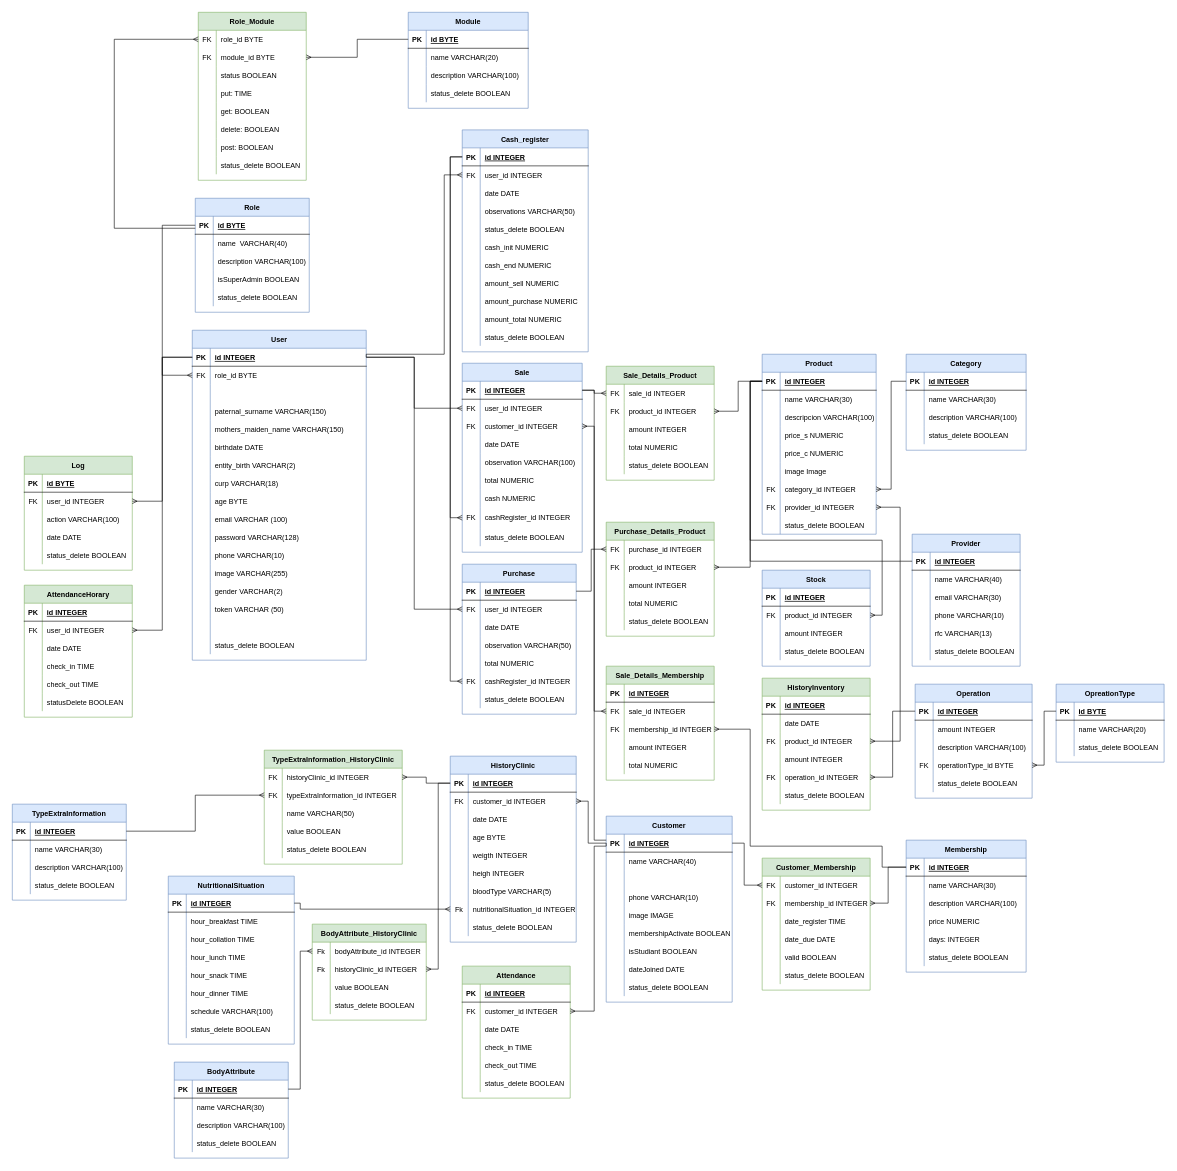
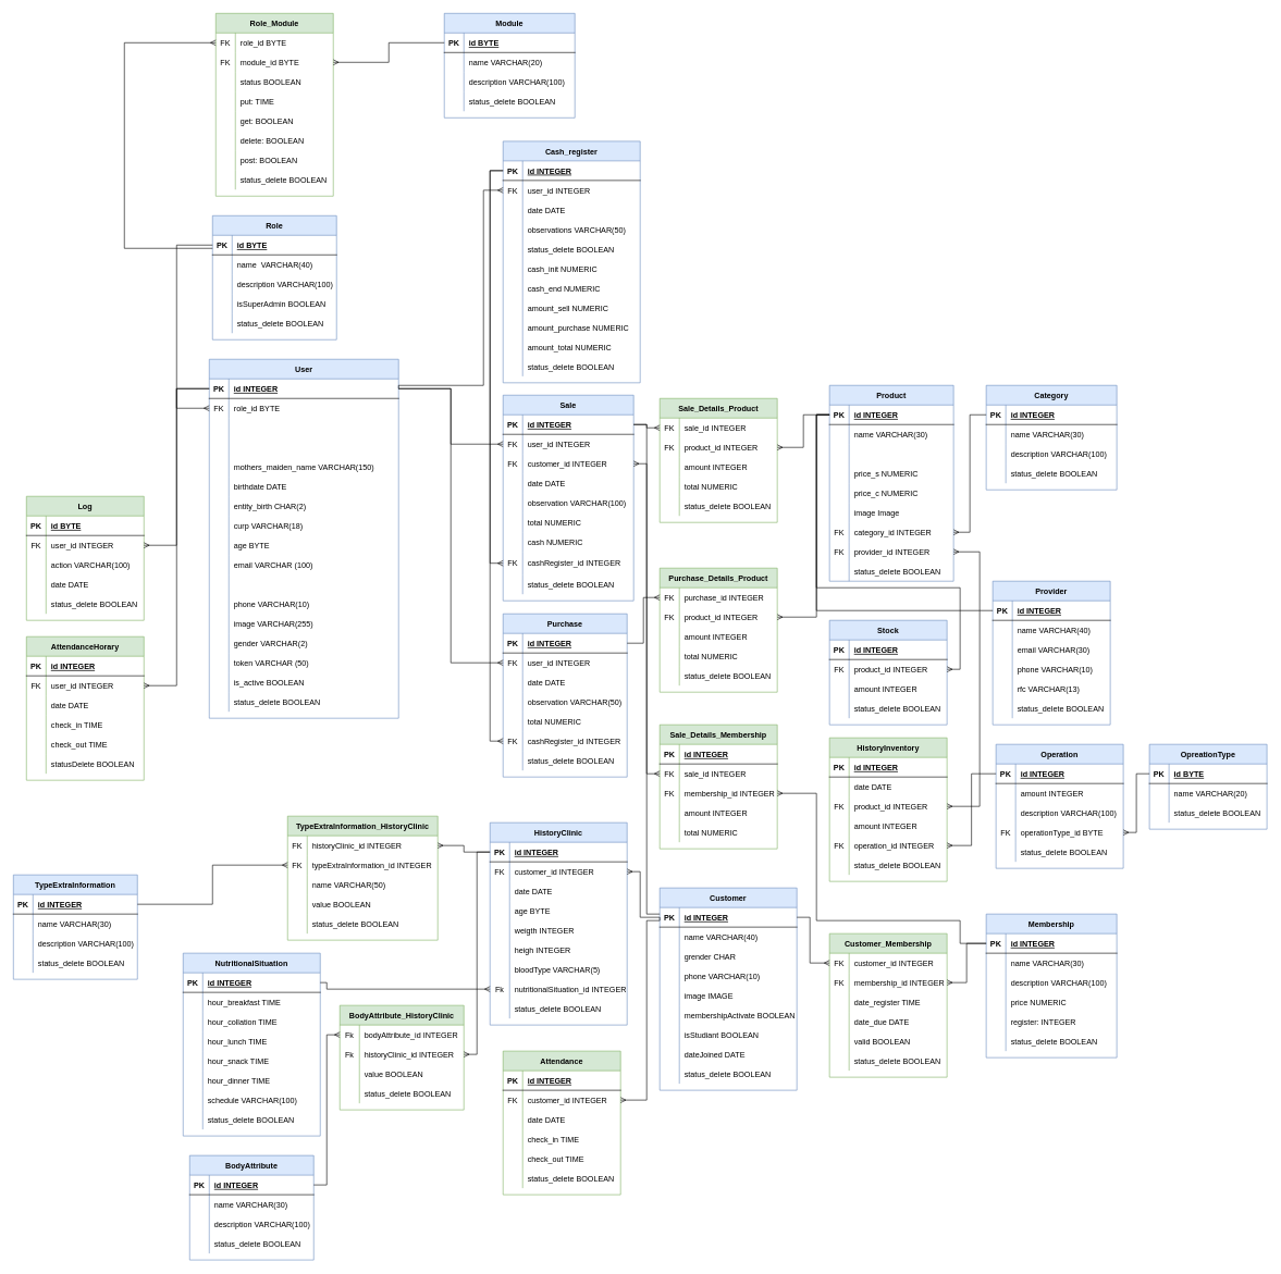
- <mxCell id="55" value="paternal_surname VARCHAR(150)" style="shape=partialRectangle;connectable=0;fillColor=none;top=0;left=0;bottom=0;right=0;align=left;spacingLeft=6;overflow=hidden;" vertex="1" parent="53"><mxGeometry x="30" width="260" height="30" as="geometry"><mxRectangle width="260" height="30" as="alternateBounds" /></mxGeometry></mxCell>
- <mxCell id="11" value="descripcion VARCHAR(100)" style="shape=partialRectangle;connectable=0;fillColor=none;top=0;left=0;bottom=0;right=0;align=left;spacingLeft=6;overflow=hidden;" parent="9" vertex="1"><mxGeometry x="30" width="160" height="30" as="geometry" /></mxCell>
- <mxCell id="64" value="entity_birth VARCHAR(2)" style="shape=partialRectangle;connectable=0;fillColor=none;top=0;left=0;bottom=0;right=0;align=left;spacingLeft=6;overflow=hidden;" vertex="1" parent="62"><mxGeometry x="30" width="260" height="30" as="geometry"><mxRectangle width="260" height="30" as="alternateBounds" /></mxGeometry></mxCell>
+ <mxCell id="64" value="entity_birth CHAR(2)" style="shape=partialRectangle;connectable=0;fillColor=none;top=0;left=0;bottom=0;right=0;align=left;spacingLeft=6;overflow=hidden;" vertex="1" parent="62"><mxGeometry x="30" width="260" height="30" as="geometry"><mxRectangle width="260" height="30" as="alternateBounds" /></mxGeometry></mxCell>
- <mxCell id="76" value="password VARCHAR(128)" style="shape=partialRectangle;connectable=0;fillColor=none;top=0;left=0;bottom=0;right=0;align=left;spacingLeft=6;overflow=hidden;" parent="74" vertex="1"><mxGeometry x="30" width="260" height="30" as="geometry"><mxRectangle width="260" height="30" as="alternateBounds" /></mxGeometry></mxCell>
+ <mxCell id="91" value="is_active BOOLEAN" style="shape=partialRectangle;connectable=0;fillColor=none;top=0;left=0;bottom=0;right=0;align=left;spacingLeft=6;overflow=hidden;" parent="89" vertex="1"><mxGeometry x="30" width="260" height="30" as="geometry"><mxRectangle width="260" height="30" as="alternateBounds" /></mxGeometry></mxCell>
+ <mxCell id="120" value="grender CHAR" style="shape=partialRectangle;connectable=0;fillColor=none;top=0;left=0;bottom=0;right=0;align=left;spacingLeft=6;overflow=hidden;" parent="118" vertex="1"><mxGeometry x="30" width="180" height="30" as="geometry" /></mxCell>
- <mxCell id="154" value="days: INTEGER" style="shape=partialRectangle;connectable=0;fillColor=none;top=0;left=0;bottom=0;right=0;align=left;spacingLeft=6;overflow=hidden;" parent="152" vertex="1"><mxGeometry x="30" width="170" height="30" as="geometry" /></mxCell>
+ <mxCell id="154" value="register: INTEGER" style="shape=partialRectangle;connectable=0;fillColor=none;top=0;left=0;bottom=0;right=0;align=left;spacingLeft=6;overflow=hidden;" parent="152" vertex="1"><mxGeometry x="30" width="170" height="30" as="geometry" /></mxCell>
